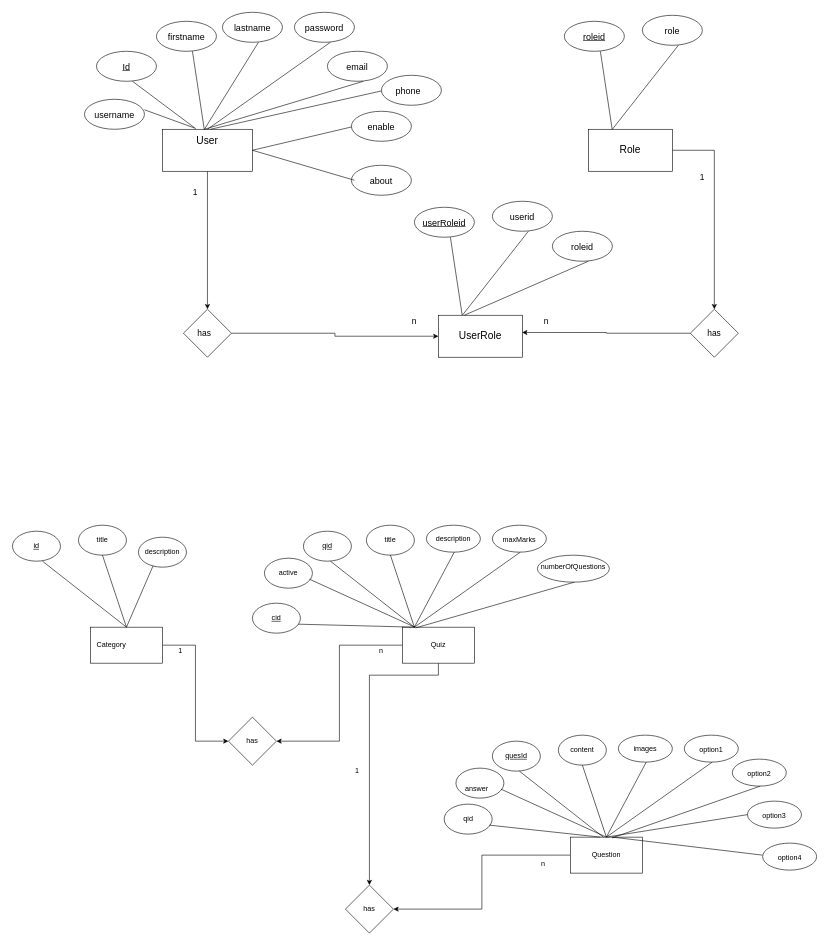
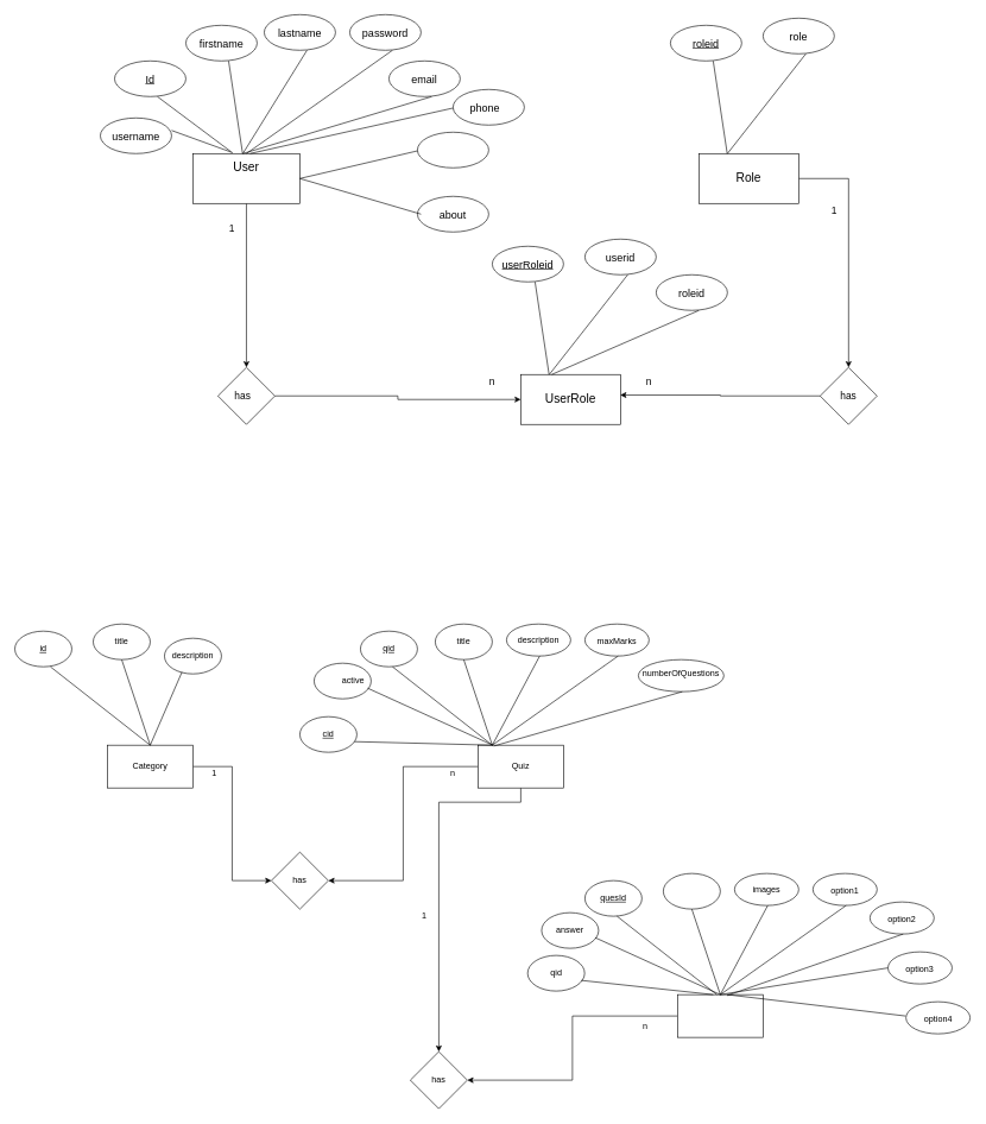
- <mxCell id="29" value="&lt;font style=&quot;font-size: 15px&quot;&gt;enable&lt;/font&gt;" style="text;html=1;strokeColor=none;fillColor=none;align=center;verticalAlign=middle;whiteSpace=wrap;rounded=0;" parent="1" vertex="1"><mxGeometry x="615" y="200" width="40" height="20" as="geometry" /></mxCell>
- <mxCell id="99" value="active" style="text;html=1;strokeColor=none;fillColor=none;align=center;verticalAlign=middle;whiteSpace=wrap;rounded=0;" vertex="1" parent="1"><mxGeometry x="460" y="945" width="40" height="20" as="geometry" /></mxCell>
+ <mxCell id="99" value="active" style="text;html=1;strokeColor=none;fillColor=none;align=center;verticalAlign=middle;whiteSpace=wrap;rounded=0;" vertex="1" parent="1"><mxGeometry x="475" y="945" width="40" height="20" as="geometry" /></mxCell>
- <mxCell id="70" value="Category" style="text;html=1;strokeColor=none;fillColor=none;align=center;verticalAlign=middle;whiteSpace=wrap;rounded=0;" vertex="1" parent="1"><mxGeometry x="165" y="1065" width="40" height="20" as="geometry" /></mxCell>
+ <mxCell id="70" value="Category" style="text;html=1;strokeColor=none;fillColor=none;align=center;verticalAlign=middle;whiteSpace=wrap;rounded=0;" vertex="1" parent="1"><mxGeometry x="190" y="1065" width="40" height="20" as="geometry" /></mxCell>
- <mxCell id="111" value="content" style="text;html=1;strokeColor=none;fillColor=none;align=center;verticalAlign=middle;whiteSpace=wrap;rounded=0;" vertex="1" parent="1"><mxGeometry x="950" y="1240" width="40" height="20" as="geometry" /></mxCell>
- <mxCell id="129" value="answer" style="text;html=1;strokeColor=none;fillColor=none;align=center;verticalAlign=middle;whiteSpace=wrap;rounded=0;" vertex="1" parent="1"><mxGeometry x="774.24" y="1305" width="40" height="20" as="geometry" /></mxCell>
+ <mxCell id="129" value="answer" style="text;html=1;strokeColor=none;fillColor=none;align=center;verticalAlign=middle;whiteSpace=wrap;rounded=0;" vertex="1" parent="1"><mxGeometry x="779.24" y="1295" width="40" height="20" as="geometry" /></mxCell>
- <mxCell id="106" value="Question" style="text;html=1;strokeColor=none;fillColor=none;align=center;verticalAlign=middle;whiteSpace=wrap;rounded=0;" vertex="1" parent="1"><mxGeometry x="990" y="1415" width="40" height="20" as="geometry" /></mxCell>
